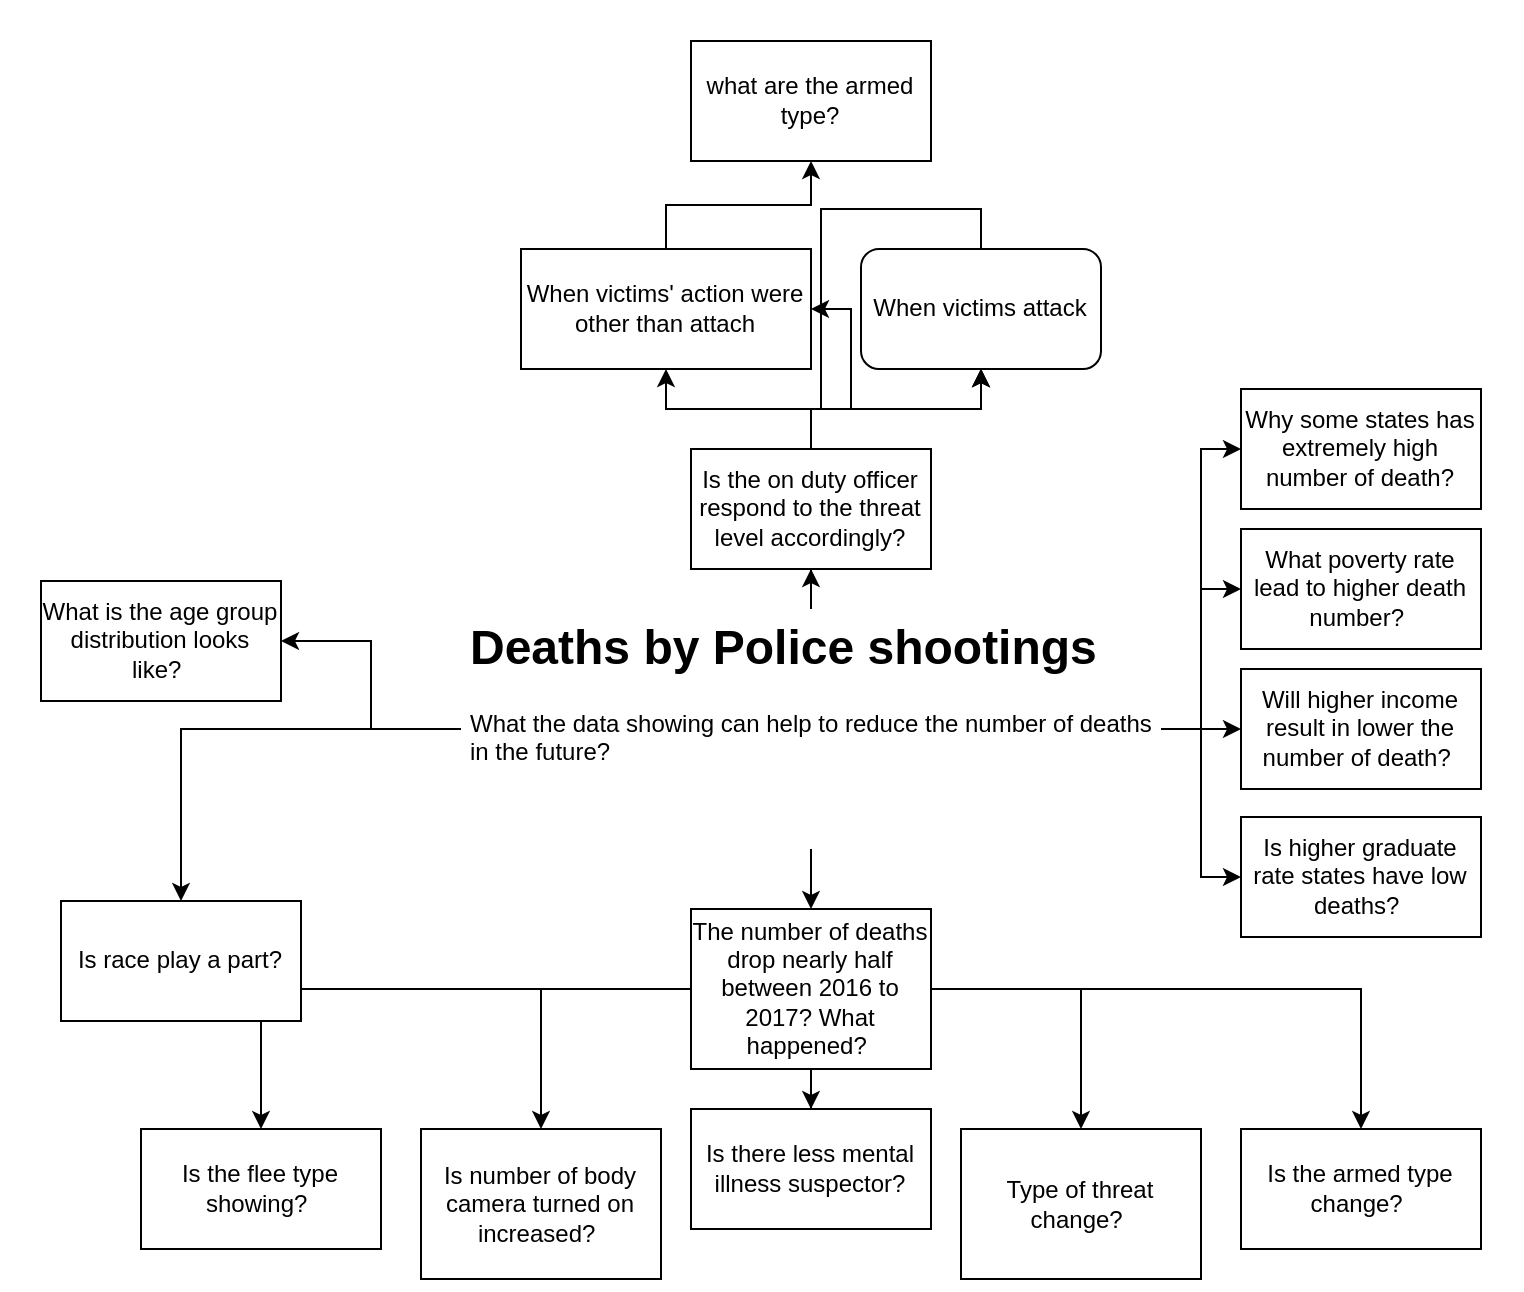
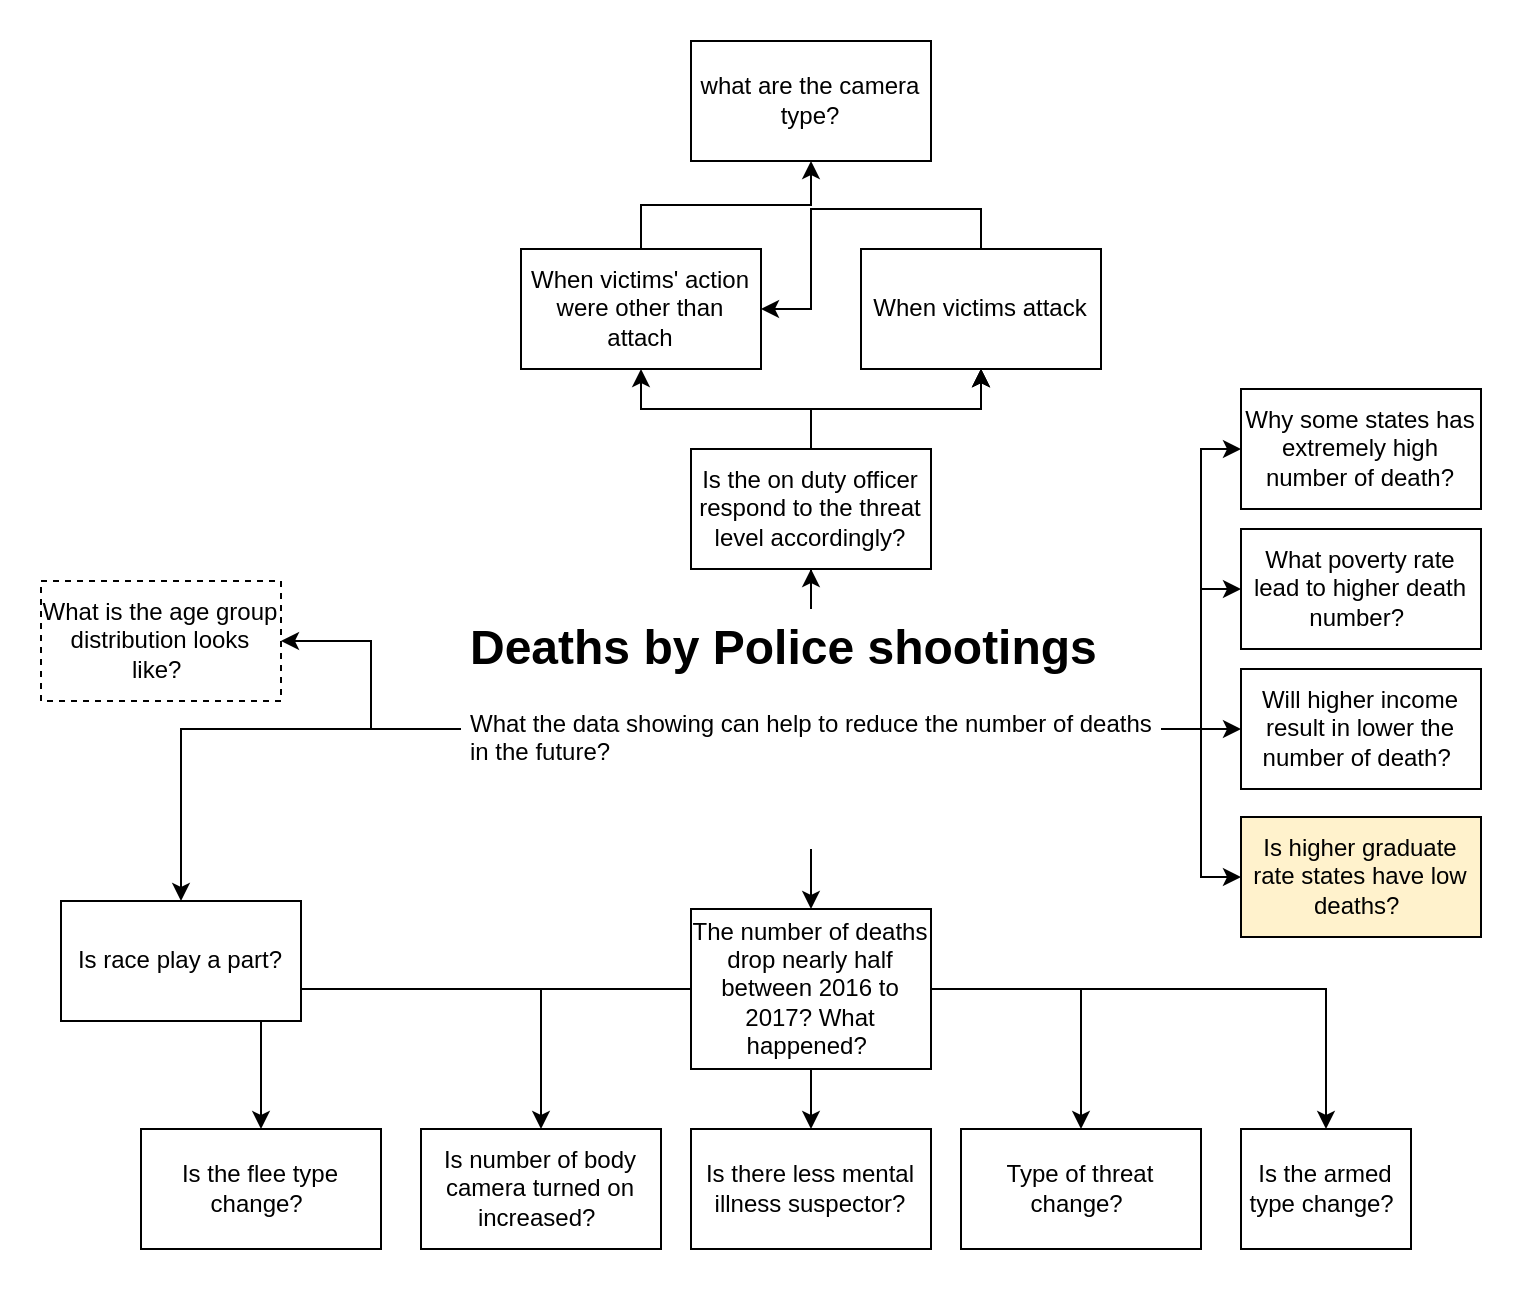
- <mxCell id="36" value="what are the armed type?" style="whiteSpace=wrap;html=1;" parent="1" vertex="1"><mxGeometry x="345" y="20" width="120" height="60" as="geometry" /></mxCell>
+ <mxCell id="36" value="what are the camera type?" style="whiteSpace=wrap;html=1;" parent="1" vertex="1"><mxGeometry x="345" y="20" width="120" height="60" as="geometry" /></mxCell>
- <mxCell id="35" value="When victims' action were other than attach" style="whiteSpace=wrap;html=1;" parent="1" vertex="1"><mxGeometry x="260" y="124" width="145" height="60" as="geometry" /></mxCell>
+ <mxCell id="35" value="When victims' action were other than attach" style="whiteSpace=wrap;html=1;" parent="1" vertex="1"><mxGeometry x="260" y="124" width="120" height="60" as="geometry" /></mxCell>
- <mxCell id="33" value="When victims attack" style="whiteSpace=wrap;html=1;rounded=1;" parent="1" vertex="1"><mxGeometry x="430" y="124" width="120" height="60" as="geometry" /></mxCell>
+ <mxCell id="33" value="When victims attack" style="whiteSpace=wrap;html=1;" parent="1" vertex="1"><mxGeometry x="430" y="124" width="120" height="60" as="geometry" /></mxCell>
- <mxCell id="37" value="What is the age group distribution looks like?&amp;nbsp;" style="whiteSpace=wrap;html=1;" parent="1" vertex="1"><mxGeometry x="20" y="290" width="120" height="60" as="geometry" /></mxCell>
+ <mxCell id="37" value="What is the age group distribution looks like?&amp;nbsp;" style="whiteSpace=wrap;html=1;dashed=1;" parent="1" vertex="1"><mxGeometry x="20" y="290" width="120" height="60" as="geometry" /></mxCell>
- <mxCell id="18" value="Is higher graduate rate states have low deaths?&amp;nbsp;" style="whiteSpace=wrap;html=1;" parent="1" vertex="1"><mxGeometry x="620" y="408" width="120" height="60" as="geometry" /></mxCell>
+ <mxCell id="18" value="Is higher graduate rate states have low deaths?&amp;nbsp;" style="whiteSpace=wrap;html=1;fillColor=#fff2cc;" parent="1" vertex="1"><mxGeometry x="620" y="408" width="120" height="60" as="geometry" /></mxCell>
- <mxCell id="21" value="Is there less mental illness suspector?" style="whiteSpace=wrap;html=1;" parent="1" vertex="1"><mxGeometry x="345" y="554" width="120" height="60" as="geometry" /></mxCell>
+ <mxCell id="21" value="Is there less mental illness suspector?" style="whiteSpace=wrap;html=1;" parent="1" vertex="1"><mxGeometry x="345" y="564" width="120" height="60" as="geometry" /></mxCell>
- <mxCell id="24" value="Is the flee type showing?&amp;nbsp;" style="whiteSpace=wrap;html=1;" parent="1" vertex="1"><mxGeometry x="70" y="564" width="120" height="60" as="geometry" /></mxCell>
+ <mxCell id="24" value="Is the flee type change?&amp;nbsp;" style="whiteSpace=wrap;html=1;" parent="1" vertex="1"><mxGeometry x="70" y="564" width="120" height="60" as="geometry" /></mxCell>
- <mxCell id="23" value="Is the armed type change?&amp;nbsp;" style="whiteSpace=wrap;html=1;" parent="1" vertex="1"><mxGeometry x="620" y="564" width="120" height="60" as="geometry" /></mxCell>
+ <mxCell id="23" value="Is the armed type change?&amp;nbsp;" style="whiteSpace=wrap;html=1;" parent="1" vertex="1"><mxGeometry x="620" y="564" width="85" height="60" as="geometry" /></mxCell>
- <mxCell id="20" value="Is number of body camera turned on increased?&amp;nbsp;" style="whiteSpace=wrap;html=1;" parent="1" vertex="1"><mxGeometry x="210" y="564" width="120" height="75" as="geometry" /></mxCell>
+ <mxCell id="20" value="Is number of body camera turned on increased?&amp;nbsp;" style="whiteSpace=wrap;html=1;" parent="1" vertex="1"><mxGeometry x="210" y="564" width="120" height="60" as="geometry" /></mxCell>
- <mxCell id="22" value="Type of threat change?&amp;nbsp;" style="whiteSpace=wrap;html=1;" parent="1" vertex="1"><mxGeometry x="480" y="564" width="120" height="75" as="geometry" /></mxCell>
+ <mxCell id="22" value="Type of threat change?&amp;nbsp;" style="whiteSpace=wrap;html=1;" parent="1" vertex="1"><mxGeometry x="480" y="564" width="120" height="60" as="geometry" /></mxCell>
